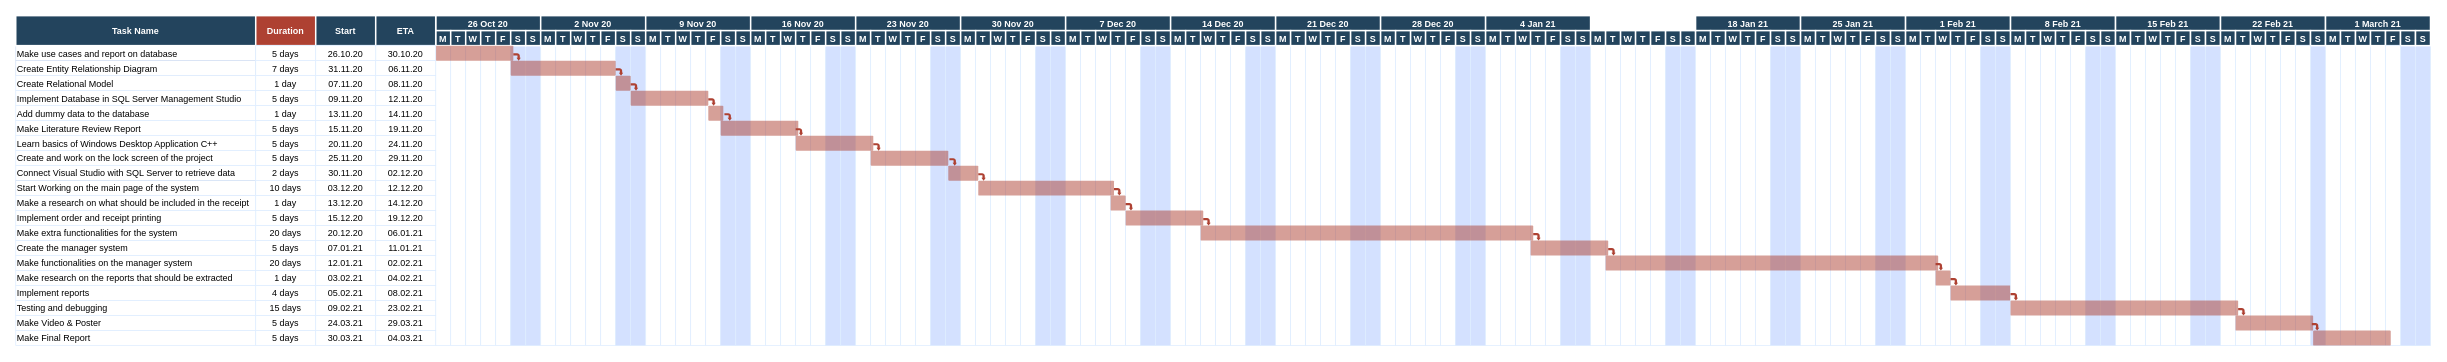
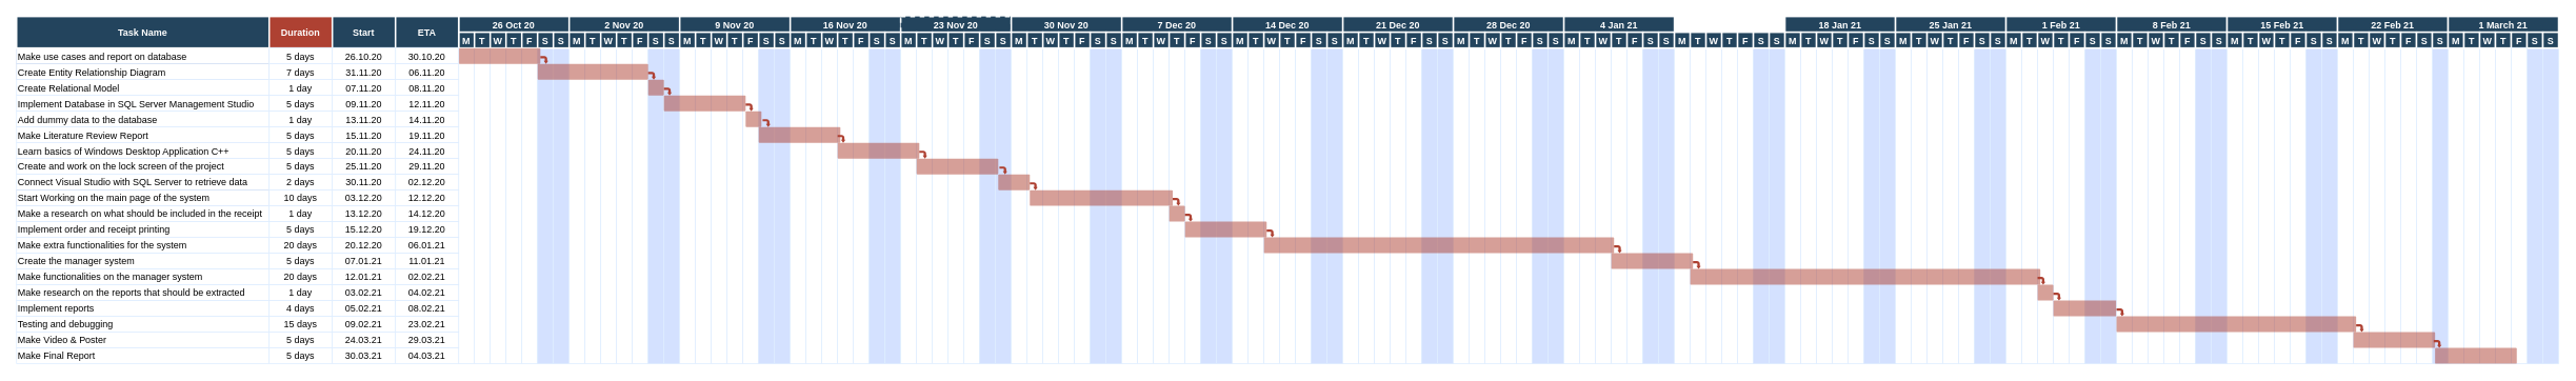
- <mxCell id="138" value="23 Nov 20" style="fillColor=#23445D;strokeColor=#FFFFFF;strokeWidth=2;fontColor=#FFFFFF;fontStyle=1" parent="1" vertex="1"><mxGeometry x="1140.5" y="20" width="140" height="20" as="geometry" /></mxCell>
+ <mxCell id="138" value="23 Nov 20" style="fillColor=#23445D;strokeColor=#FFFFFF;strokeWidth=2;fontColor=#FFFFFF;fontStyle=1;dashed=1;" parent="1" vertex="1"><mxGeometry x="1140.5" y="20" width="140" height="20" as="geometry" /></mxCell>
